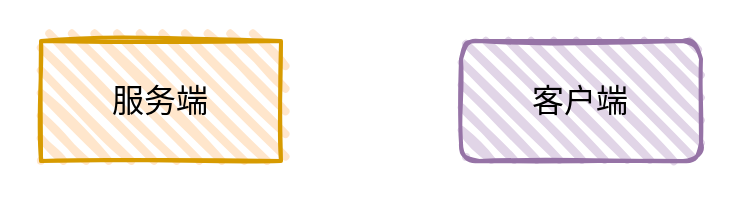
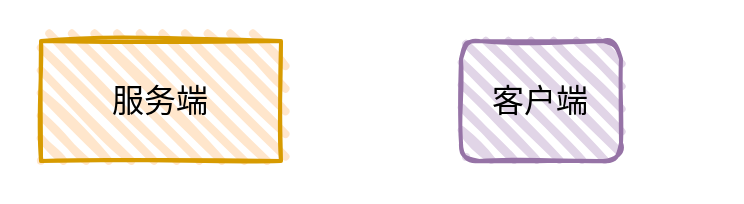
- <mxCell id="3" value="&lt;font style=&quot;font-size: 16px;&quot;&gt;客户端&lt;/font&gt;" style="rounded=1;whiteSpace=wrap;html=1;strokeWidth=2;fillWeight=4;hachureGap=8;hachureAngle=45;fillColor=#e1d5e7;sketch=1;strokeColor=#9673a6;" vertex="1" parent="1"><mxGeometry x="230" y="20" width="120" height="60" as="geometry" /></mxCell>
+ <mxCell id="3" value="&lt;font style=&quot;font-size: 16px;&quot;&gt;客户端&lt;/font&gt;" style="rounded=1;whiteSpace=wrap;html=1;strokeWidth=2;fillWeight=4;hachureGap=8;hachureAngle=45;fillColor=#e1d5e7;sketch=1;strokeColor=#9673a6;" vertex="1" parent="1"><mxGeometry x="230" y="20" width="80" height="60" as="geometry" /></mxCell>
